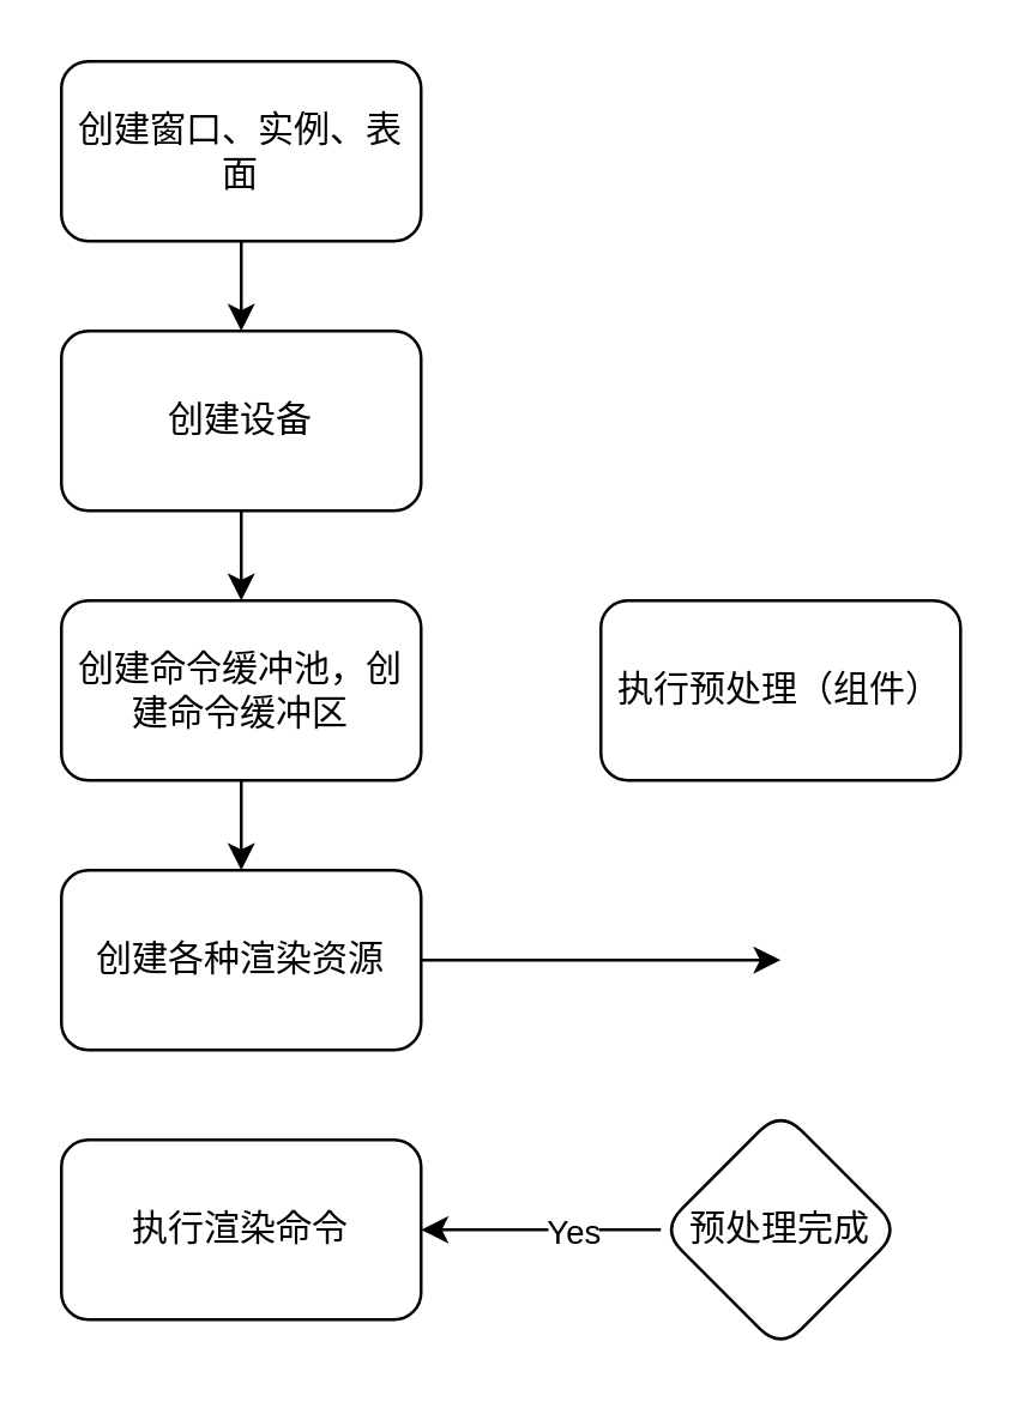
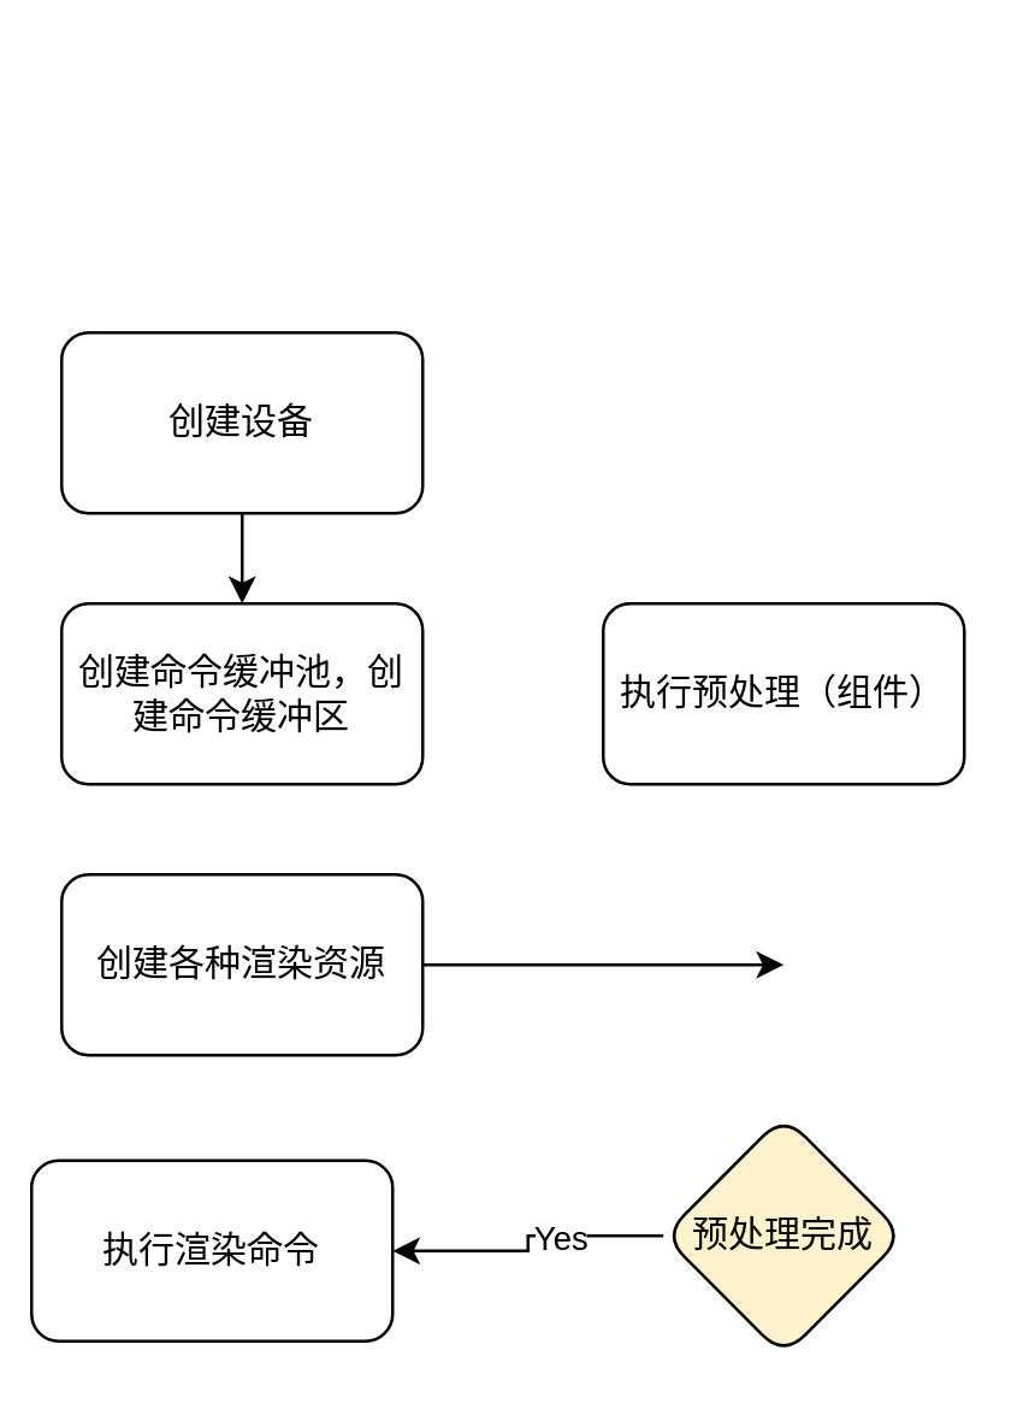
- <mxCell id="3" value="创建窗口、实例、表面" style="rounded=1;whiteSpace=wrap;html=1;" vertex="1" parent="1"><mxGeometry x="20" y="20" width="120" height="60" as="geometry" /></mxCell>
- <mxCell id="2" value="" style="edgeStyle=orthogonalEdgeStyle;rounded=0;orthogonalLoop=1;jettySize=auto;html=1;" edge="1" parent="1" source="3" target="5"><mxGeometry relative="1" as="geometry" /></mxCell>
- <mxCell id="6" value="" style="edgeStyle=orthogonalEdgeStyle;rounded=0;orthogonalLoop=1;jettySize=auto;html=1;" edge="1" parent="1" source="7" target="9"><mxGeometry relative="1" as="geometry" /></mxCell>
- <mxCell id="11" value="执行渲染命令" style="rounded=1;whiteSpace=wrap;html=1;" vertex="1" parent="1"><mxGeometry x="20" y="380" width="120" height="60" as="geometry" /></mxCell>
+ <mxCell id="11" value="执行渲染命令" style="rounded=1;whiteSpace=wrap;html=1;" vertex="1" parent="1"><mxGeometry x="10" y="385" width="120" height="60" as="geometry" /></mxCell>
- <mxCell id="14" value="预处理完成" style="rhombus;whiteSpace=wrap;html=1;rounded=1;" vertex="1" parent="1"><mxGeometry x="220" y="370" width="80" height="80" as="geometry" /></mxCell>
+ <mxCell id="14" value="预处理完成" style="rhombus;whiteSpace=wrap;html=1;rounded=1;fillColor=#fff2cc;" vertex="1" parent="1"><mxGeometry x="220" y="370" width="80" height="80" as="geometry" /></mxCell>
